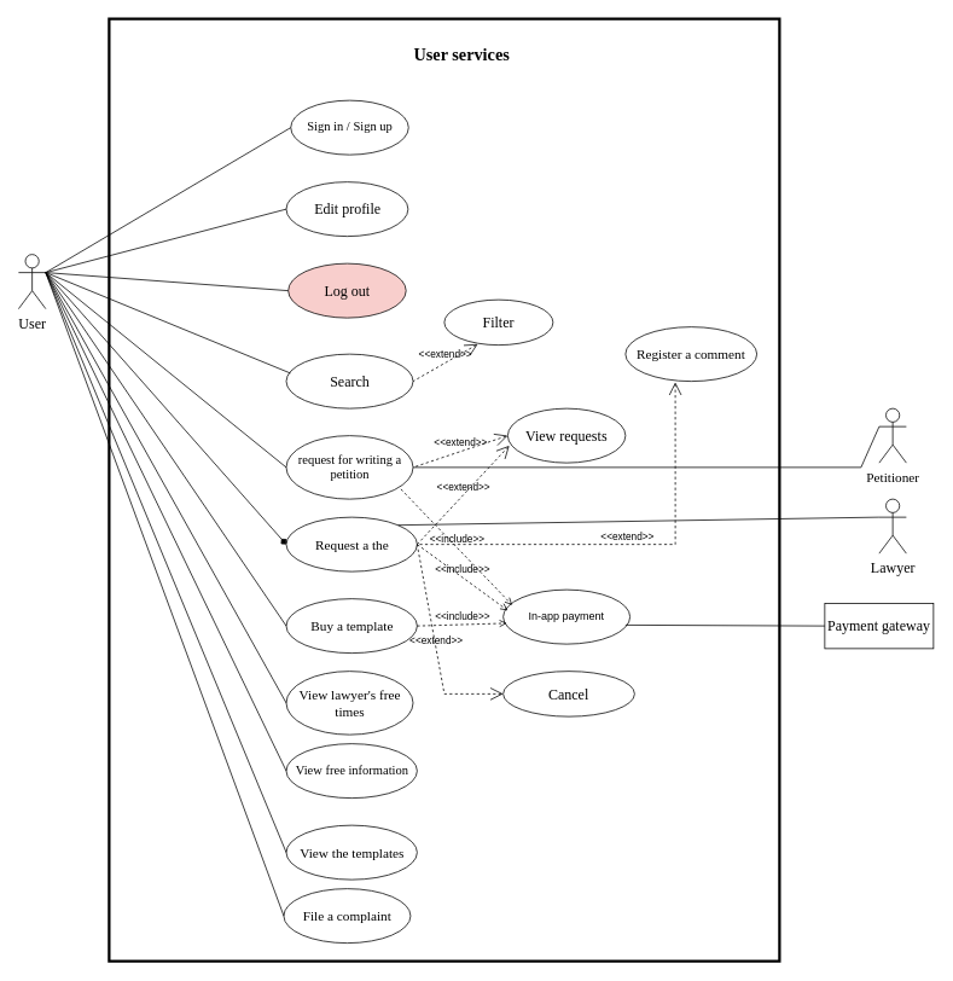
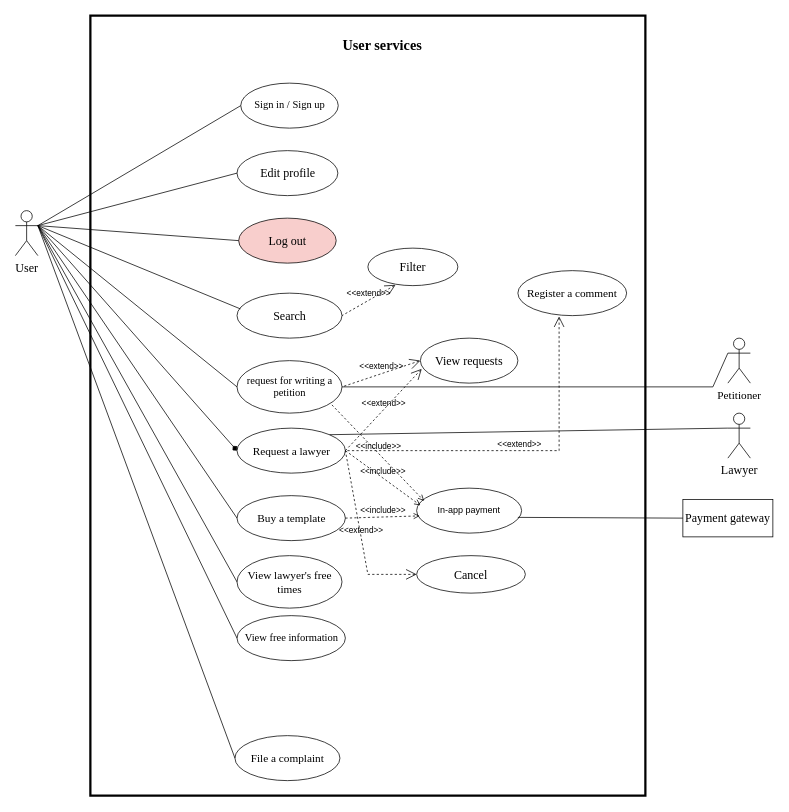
- <mxCell id="17" value="&lt;font style=&quot;font-size: 15px;&quot; face=&quot;Times New Roman&quot;&gt;Request a the&lt;br&gt;&lt;/font&gt;" style="ellipse;whiteSpace=wrap;html=1;" vertex="1" parent="1"><mxGeometry x="315.5" y="570" width="144.5" height="60" as="geometry" /></mxCell>
+ <mxCell id="17" value="&lt;font style=&quot;font-size: 15px;&quot; face=&quot;Times New Roman&quot;&gt;Request a lawyer&lt;br&gt;&lt;/font&gt;" style="ellipse;whiteSpace=wrap;html=1;" vertex="1" parent="1"><mxGeometry x="315.5" y="570" width="144.5" height="60" as="geometry" /></mxCell>
- <mxCell id="37" value="" style="edgeStyle=none;html=1;endArrow=none;verticalAlign=bottom;rounded=0;exitX=1;exitY=0.333;exitDx=0;exitDy=0;exitPerimeter=0;entryX=0;entryY=0.5;entryDx=0;entryDy=0;" edge="1" parent="1" source="4" target="36"><mxGeometry width="160" relative="1" as="geometry"><mxPoint x="530" y="950" as="sourcePoint" /><mxPoint x="690" y="950" as="targetPoint" /></mxGeometry></mxCell>
- <mxCell id="36" value="&lt;font style=&quot;font-size: 15px;&quot; face=&quot;Times New Roman&quot;&gt;View the templates&lt;br&gt;&lt;/font&gt;" style="ellipse;whiteSpace=wrap;html=1;" vertex="1" parent="1"><mxGeometry x="315.5" y="910" width="144.5" height="60" as="geometry" /></mxCell>
